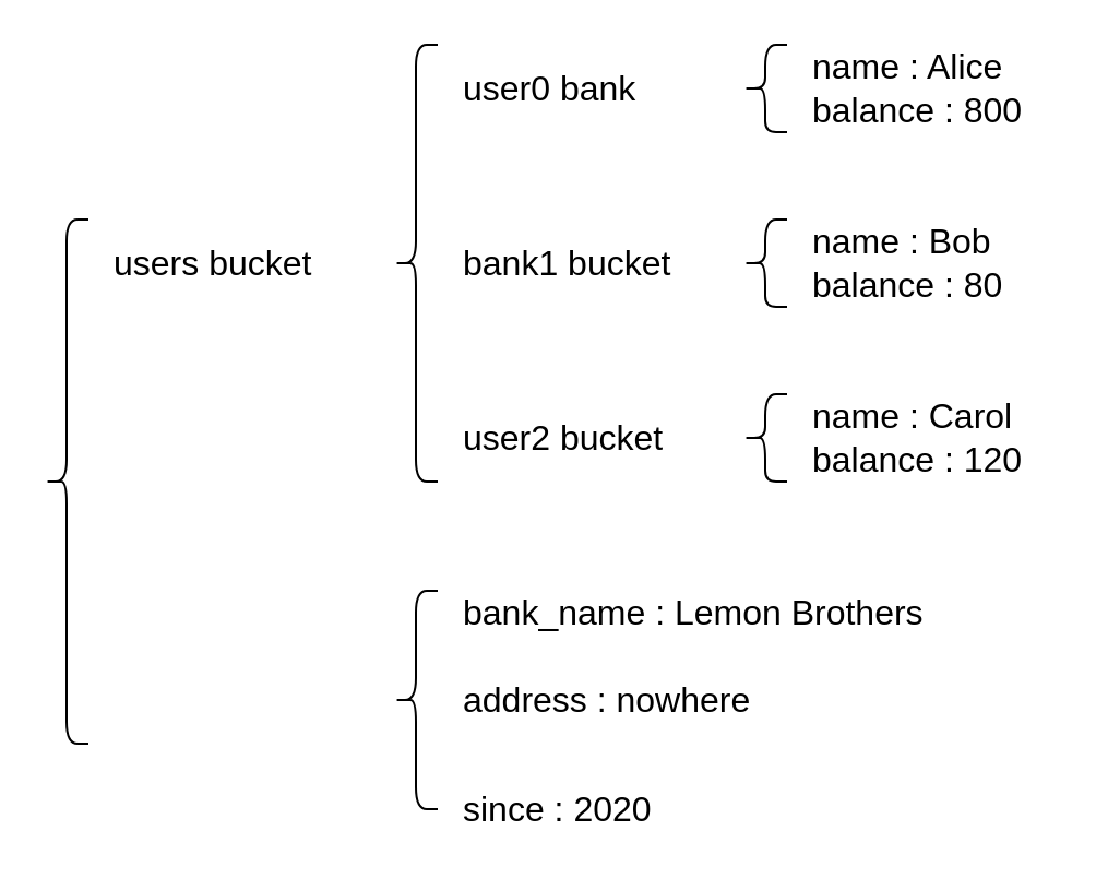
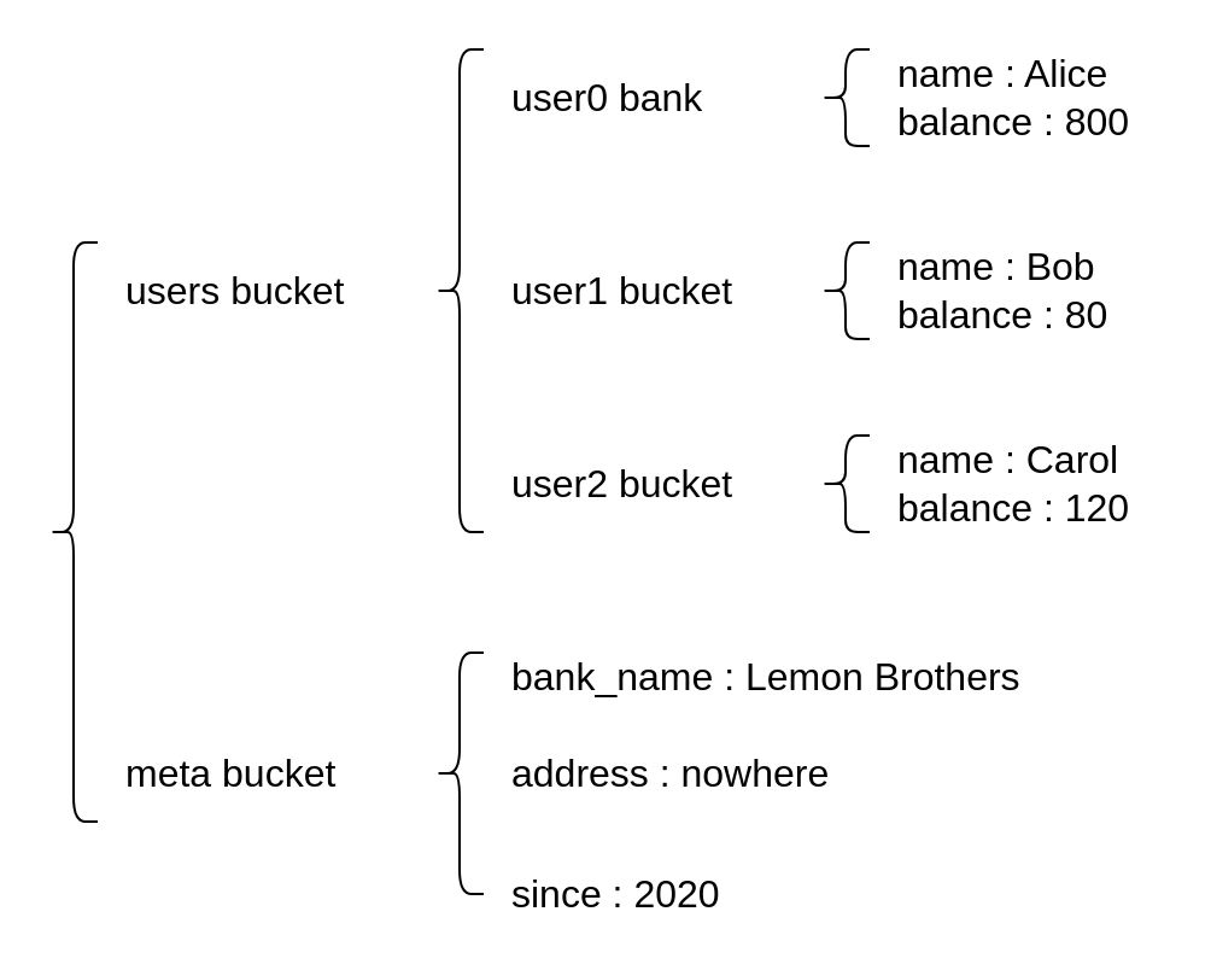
- <mxCell id="7" value="bank1 bucket" style="text;html=1;align=left;verticalAlign=middle;resizable=0;points=[];autosize=1;fontSize=16;" parent="1" vertex="1"><mxGeometry x="210" y="110" width="110" height="20" as="geometry" /></mxCell>
+ <mxCell id="7" value="user1 bucket" style="text;html=1;align=left;verticalAlign=middle;resizable=0;points=[];autosize=1;fontSize=16;" parent="1" vertex="1"><mxGeometry x="210" y="110" width="110" height="20" as="geometry" /></mxCell>
+ <mxCell id="4" value="meta bucket" style="text;html=1;align=left;verticalAlign=middle;resizable=0;points=[];autosize=1;fontSize=16;" parent="1" vertex="1"><mxGeometry x="50" y="310" width="100" height="20" as="geometry" /></mxCell>
